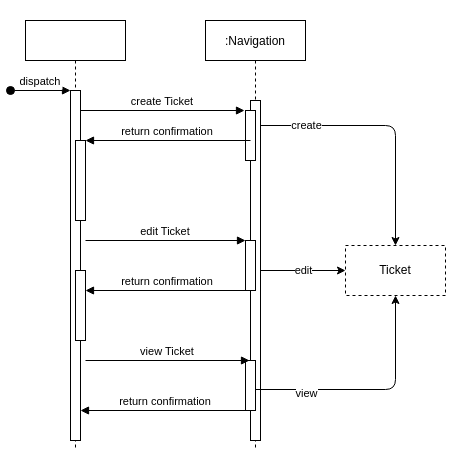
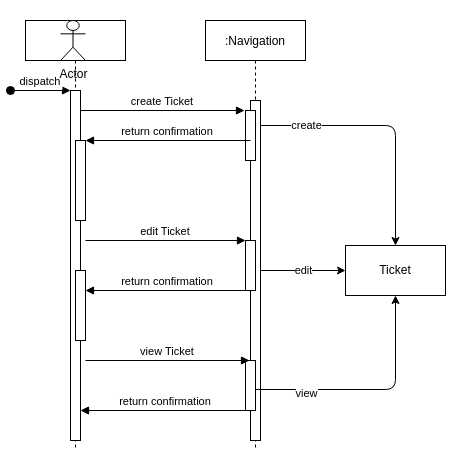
+ <mxCell id="6" value="Actor" style="shape=umlActor;verticalLabelPosition=bottom;verticalAlign=top;html=1;outlineConnect=0;" parent="2" vertex="1"><mxGeometry x="35" width="25" height="40" as="geometry" /></mxCell>
- <mxCell id="17" value="Ticket" style="rounded=0;whiteSpace=wrap;html=1;dashed=1;" parent="1" vertex="1"><mxGeometry x="340" y="245" width="100" height="50" as="geometry" /></mxCell>
+ <mxCell id="17" value="Ticket" style="rounded=0;whiteSpace=wrap;html=1;" parent="1" vertex="1"><mxGeometry x="340" y="245" width="100" height="50" as="geometry" /></mxCell>
